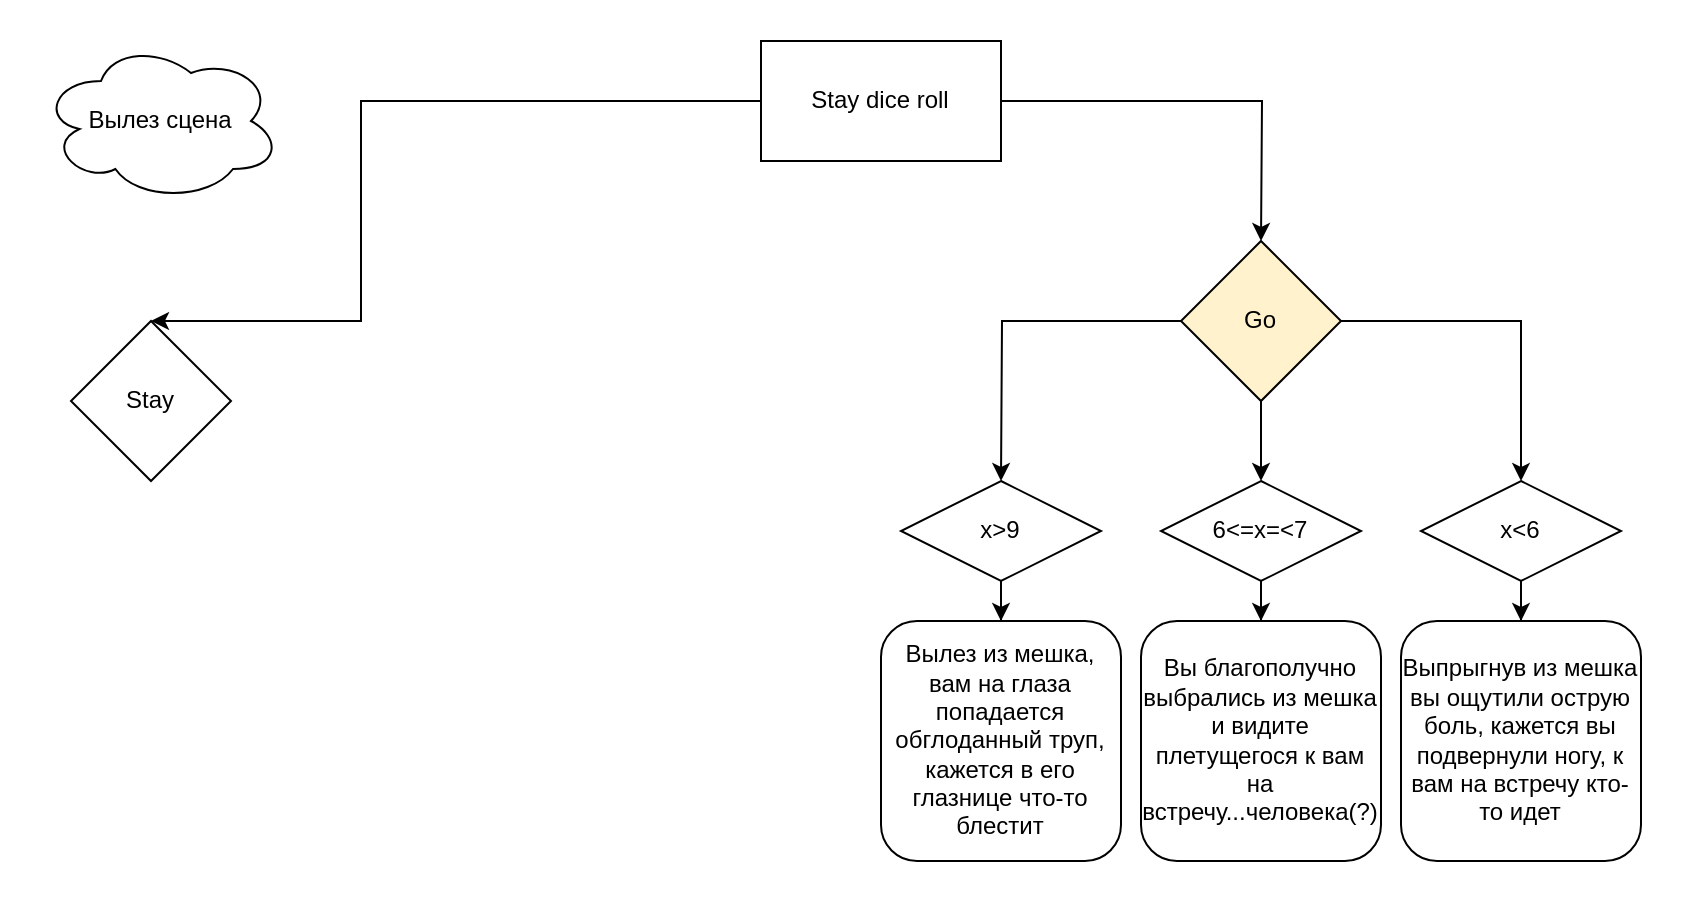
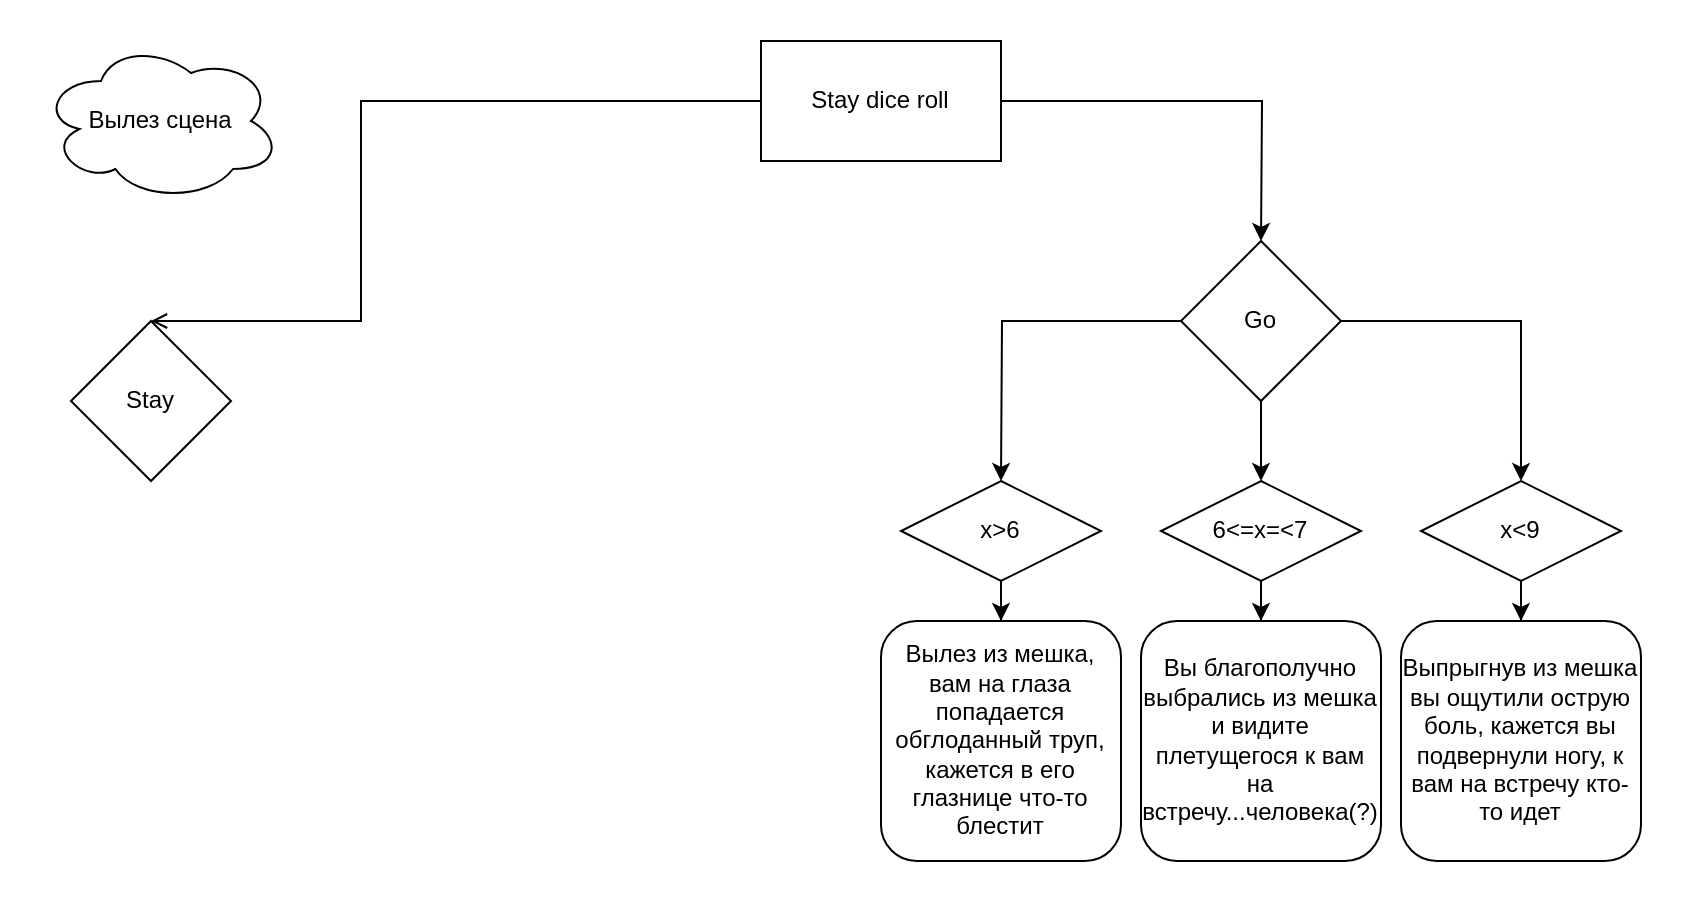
- <mxCell id="2" style="edgeStyle=orthogonalEdgeStyle;rounded=0;orthogonalLoop=1;jettySize=auto;html=1;entryX=0.5;entryY=0;entryDx=0;entryDy=0;" edge="1" parent="1" source="4" target="5"><mxGeometry relative="1" as="geometry"><mxPoint x="251" y="120" as="targetPoint" /><Array as="points"><mxPoint x="180" y="50" /></Array></mxGeometry></mxCell>
+ <mxCell id="2" style="edgeStyle=orthogonalEdgeStyle;rounded=0;orthogonalLoop=1;jettySize=auto;html=1;entryX=0.5;entryY=0;entryDx=0;entryDy=0;endArrow=open;" edge="1" parent="1" source="4" target="5"><mxGeometry relative="1" as="geometry"><mxPoint x="251" y="120" as="targetPoint" /><Array as="points"><mxPoint x="180" y="50" /></Array></mxGeometry></mxCell>
- <mxCell id="9" value="Go" style="rhombus;whiteSpace=wrap;html=1;fillColor=#fff2cc;" vertex="1" parent="1"><mxGeometry x="590" y="120" width="80" height="80" as="geometry" /></mxCell>
+ <mxCell id="9" value="Go" style="rhombus;whiteSpace=wrap;html=1;" vertex="1" parent="1"><mxGeometry x="590" y="120" width="80" height="80" as="geometry" /></mxCell>
- <mxCell id="11" value="x&amp;gt;9" style="rhombus;whiteSpace=wrap;html=1;" vertex="1" parent="1"><mxGeometry x="450" y="240" width="100" height="50" as="geometry" /></mxCell>
+ <mxCell id="11" value="x&amp;gt;6" style="rhombus;whiteSpace=wrap;html=1;" vertex="1" parent="1"><mxGeometry x="450" y="240" width="100" height="50" as="geometry" /></mxCell>
- <mxCell id="15" value="x&amp;lt;6" style="rhombus;whiteSpace=wrap;html=1;" vertex="1" parent="1"><mxGeometry x="710" y="240" width="100" height="50" as="geometry" /></mxCell>
+ <mxCell id="15" value="x&amp;lt;9" style="rhombus;whiteSpace=wrap;html=1;" vertex="1" parent="1"><mxGeometry x="710" y="240" width="100" height="50" as="geometry" /></mxCell>
